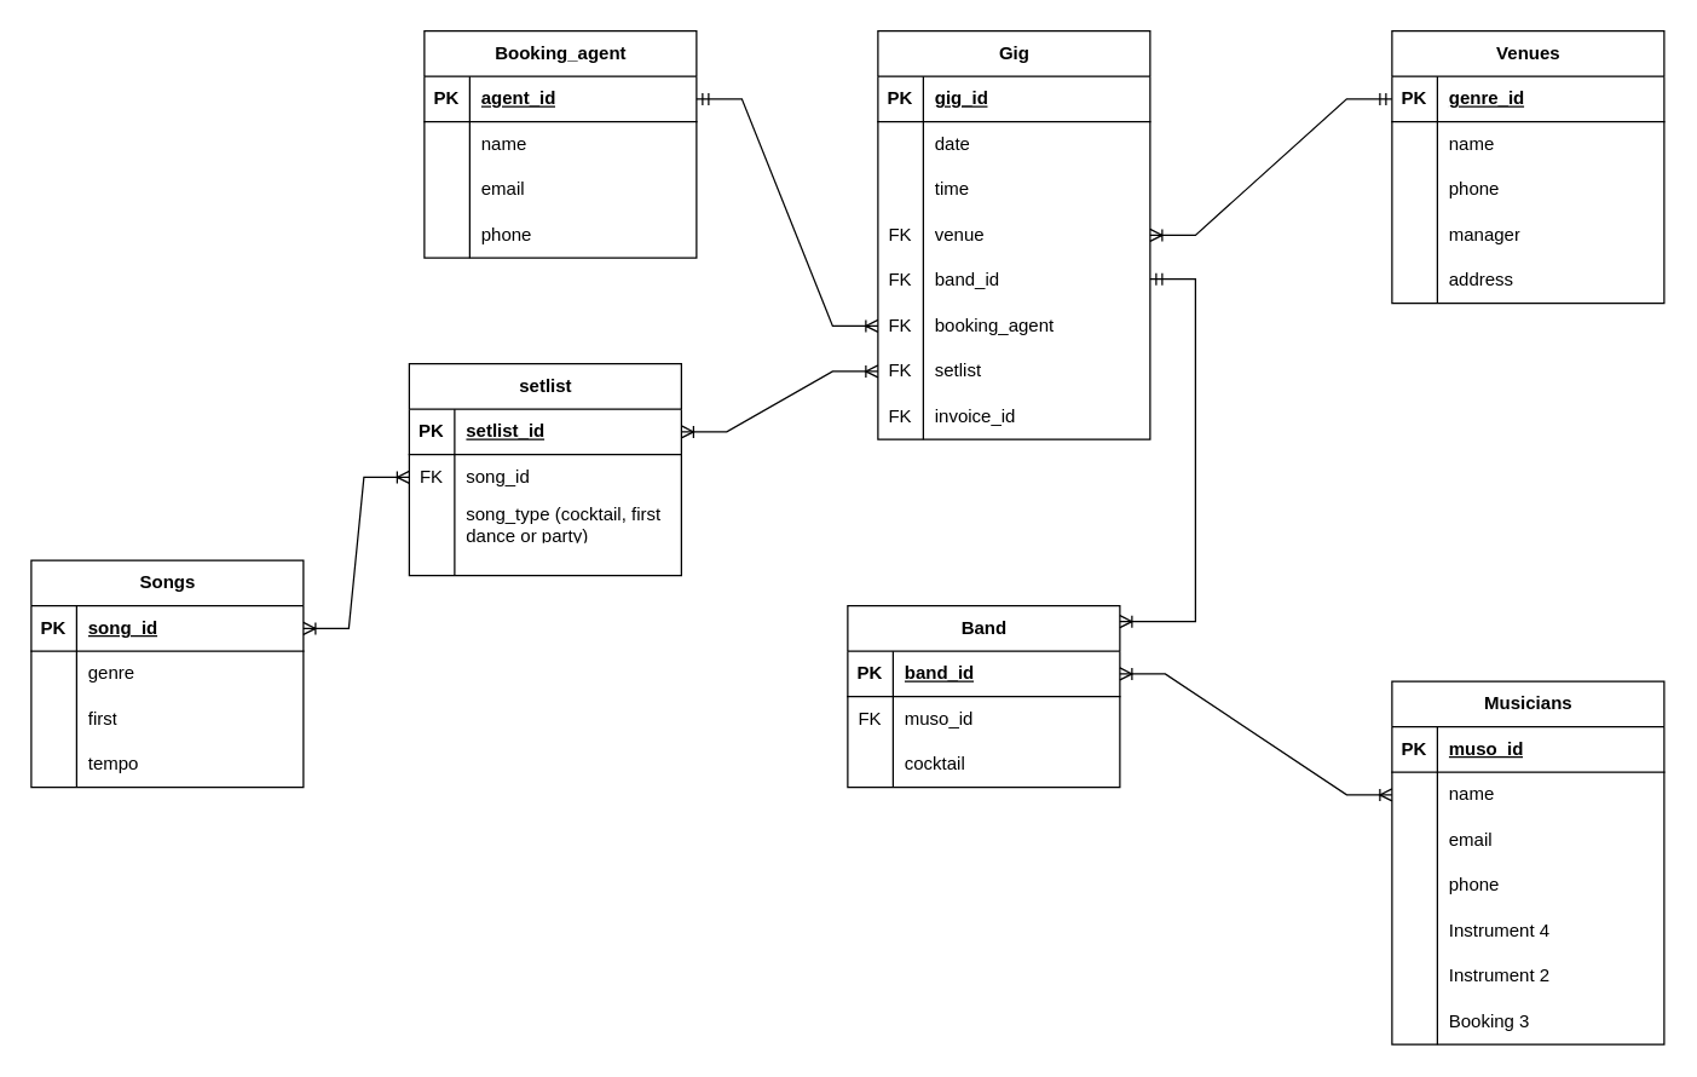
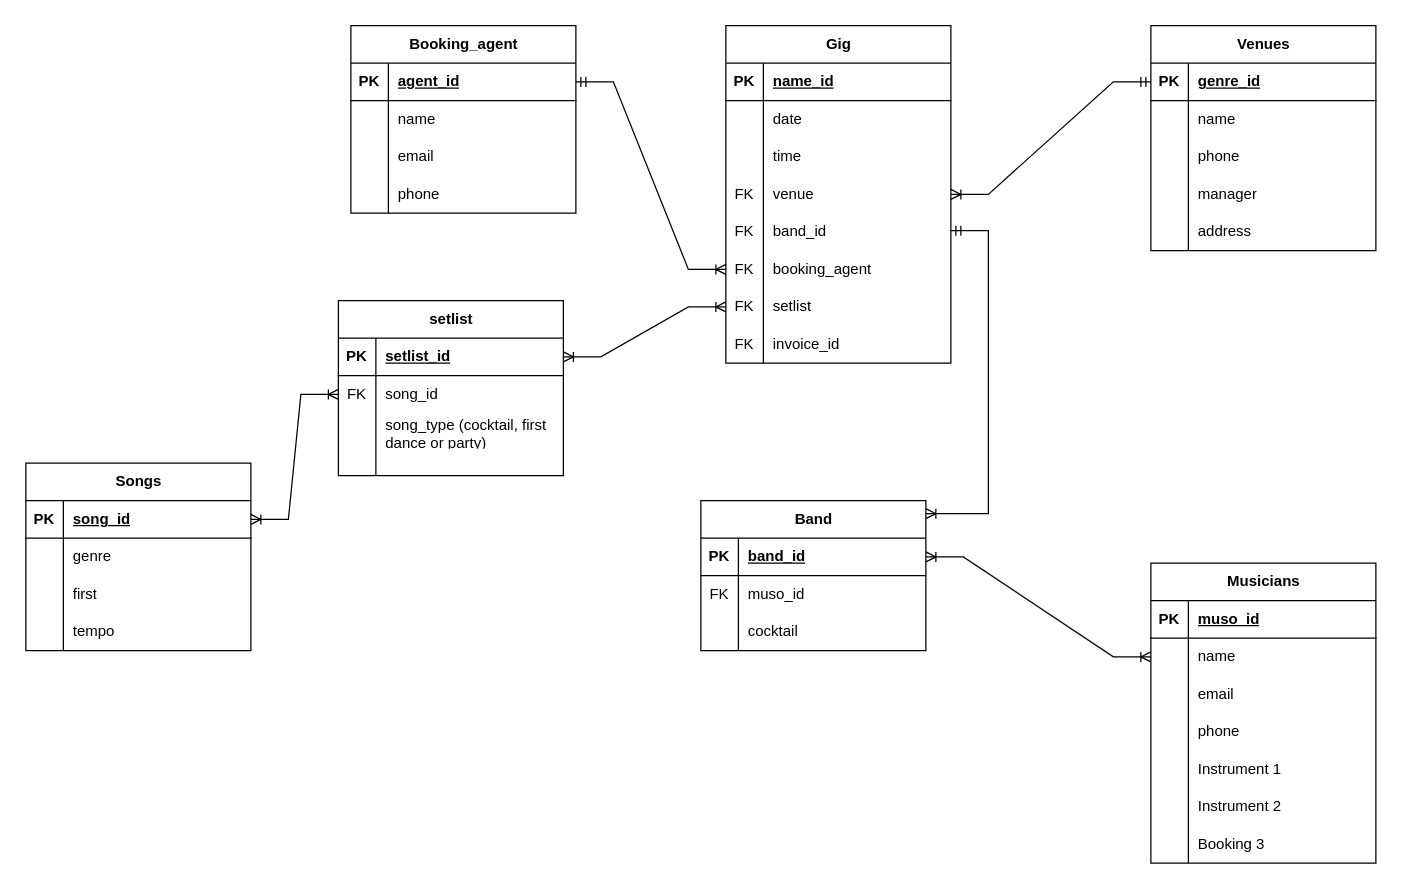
- <mxCell id="27" value="gig_id" style="shape=partialRectangle;connectable=0;fillColor=none;top=0;left=0;bottom=0;right=0;align=left;spacingLeft=6;fontStyle=5;overflow=hidden;whiteSpace=wrap;html=1;" parent="25" vertex="1"><mxGeometry x="30" width="150" height="30" as="geometry"><mxRectangle width="150" height="30" as="alternateBounds" /></mxGeometry></mxCell>
+ <mxCell id="27" value="name_id" style="shape=partialRectangle;connectable=0;fillColor=none;top=0;left=0;bottom=0;right=0;align=left;spacingLeft=6;fontStyle=5;overflow=hidden;whiteSpace=wrap;html=1;" parent="25" vertex="1"><mxGeometry x="30" width="150" height="30" as="geometry"><mxRectangle width="150" height="30" as="alternateBounds" /></mxGeometry></mxCell>
- <mxCell id="17" value="Instrument 4" style="shape=partialRectangle;connectable=0;fillColor=none;top=0;left=0;bottom=0;right=0;align=left;spacingLeft=6;overflow=hidden;whiteSpace=wrap;html=1;" parent="15" vertex="1"><mxGeometry x="30" width="150" height="30" as="geometry"><mxRectangle width="150" height="30" as="alternateBounds" /></mxGeometry></mxCell>
+ <mxCell id="17" value="Instrument 1" style="shape=partialRectangle;connectable=0;fillColor=none;top=0;left=0;bottom=0;right=0;align=left;spacingLeft=6;overflow=hidden;whiteSpace=wrap;html=1;" parent="15" vertex="1"><mxGeometry x="30" width="150" height="30" as="geometry"><mxRectangle width="150" height="30" as="alternateBounds" /></mxGeometry></mxCell>
